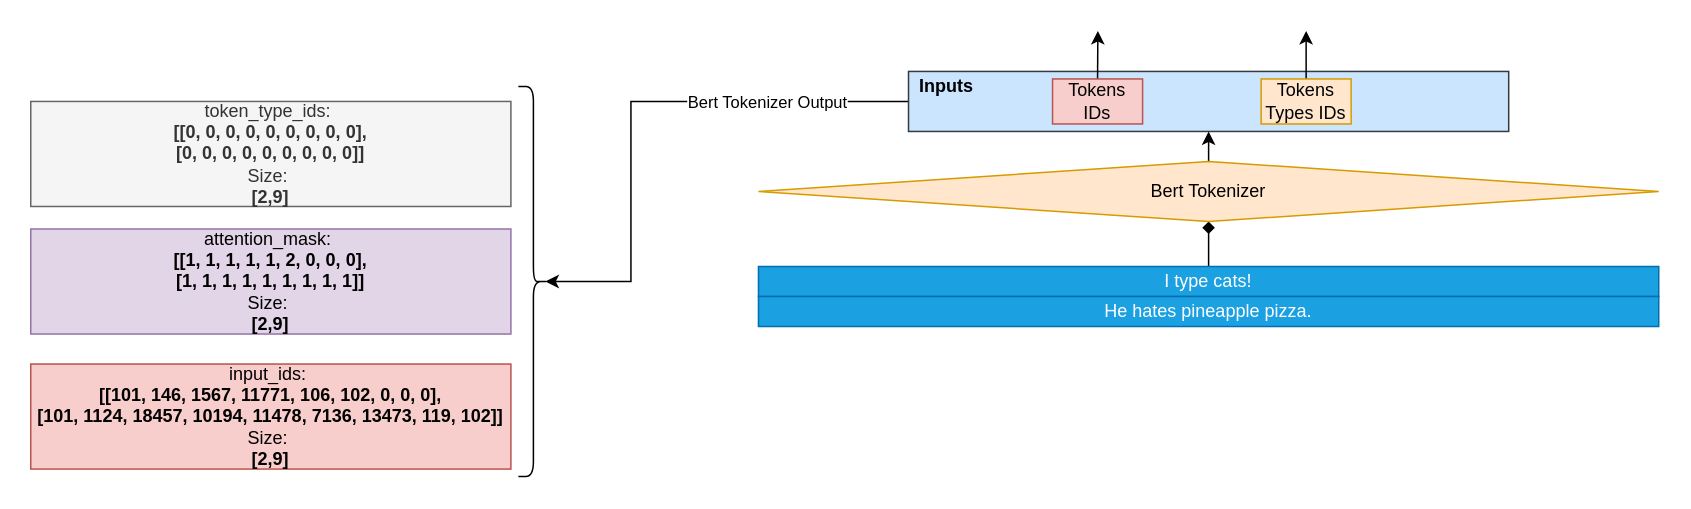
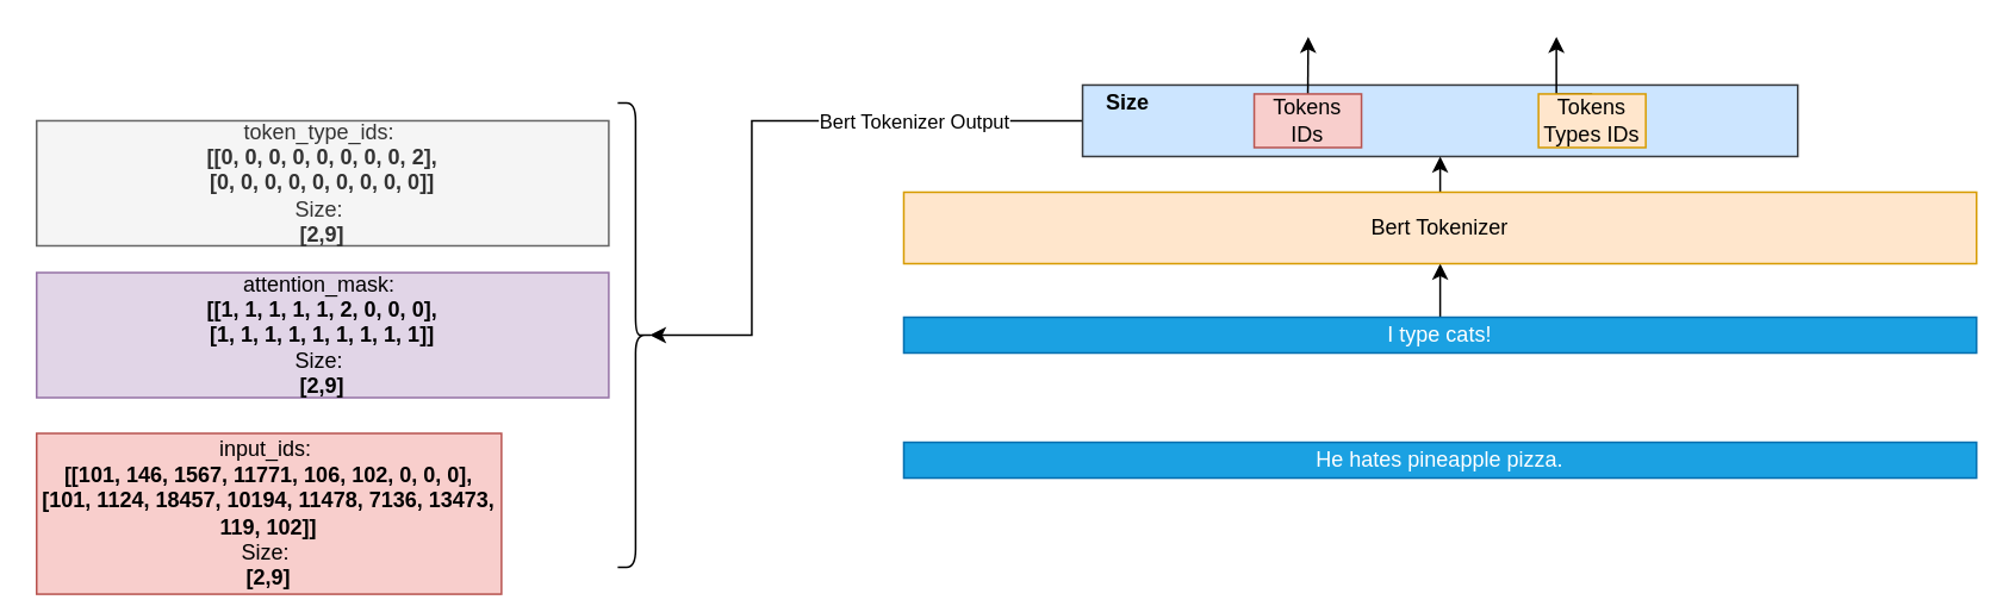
- <mxCell id="17" value="&lt;b&gt;Inputs&lt;/b&gt;" style="text;html=1;align=center;verticalAlign=middle;resizable=0;points=[];autosize=1;" parent="1" vertex="1"><mxGeometry x="605" y="47" width="50" height="20" as="geometry" /></mxCell>
+ <mxCell id="17" value="&lt;b&gt;Size&lt;/b&gt;" style="text;html=1;align=center;verticalAlign=middle;resizable=0;points=[];autosize=1;" parent="1" vertex="1"><mxGeometry x="605" y="47" width="50" height="20" as="geometry" /></mxCell>
- <mxCell id="11" value="Tokens Types IDs" style="rounded=0;whiteSpace=wrap;html=1;fillColor=#ffe6cc;strokeColor=#d79b00;" parent="1" vertex="1"><mxGeometry x="840" y="52" width="60" height="30" as="geometry" /></mxCell>
+ <mxCell id="11" value="Tokens Types IDs" style="rounded=0;whiteSpace=wrap;html=1;fillColor=#ffe6cc;strokeColor=#d79b00;" parent="1" vertex="1"><mxGeometry x="860" y="52" width="60" height="30" as="geometry" /></mxCell>
- <mxCell id="12" value="&lt;span&gt;token_type_ids:&amp;nbsp;&lt;/span&gt;&lt;br&gt;&lt;b&gt;[[0, 0, 0, 0, 0, 0, 0, 0, 0], &lt;br&gt;[0, 0, 0, 0, 0, 0, 0, 0, 0]]&lt;/b&gt;&lt;br&gt;&lt;div&gt;&lt;span&gt;Size:&amp;nbsp;&lt;/span&gt;&lt;/div&gt;&lt;div&gt;&lt;b&gt;[2,9]&lt;/b&gt;&lt;/div&gt;" style="rounded=0;whiteSpace=wrap;html=1;fillColor=#f5f5f5;align=center;verticalAlign=middle;textDirection=ltr;strokeColor=#666666;fontColor=#333333;" parent="1" vertex="1"><mxGeometry x="20" y="67" width="320" height="70" as="geometry" /></mxCell>
+ <mxCell id="12" value="&lt;span&gt;token_type_ids:&amp;nbsp;&lt;/span&gt;&lt;br&gt;&lt;b&gt;[[0, 0, 0, 0, 0, 0, 0, 0, 2], &lt;br&gt;[0, 0, 0, 0, 0, 0, 0, 0, 0]]&lt;/b&gt;&lt;br&gt;&lt;div&gt;&lt;span&gt;Size:&amp;nbsp;&lt;/span&gt;&lt;/div&gt;&lt;div&gt;&lt;b&gt;[2,9]&lt;/b&gt;&lt;/div&gt;" style="rounded=0;whiteSpace=wrap;html=1;fillColor=#f5f5f5;align=center;verticalAlign=middle;textDirection=ltr;strokeColor=#666666;fontColor=#333333;" parent="1" vertex="1"><mxGeometry x="20" y="67" width="320" height="70" as="geometry" /></mxCell>
- <mxCell id="8" value="Bert Tokenizer" style="rhombus;whiteSpace=wrap;html=1;fillColor=#ffe6cc;strokeColor=#d79b00;" parent="1" vertex="1"><mxGeometry x="505" y="107" width="600" height="40" as="geometry" /></mxCell>
+ <mxCell id="8" value="Bert Tokenizer" style="rounded=0;whiteSpace=wrap;html=1;fillColor=#ffe6cc;strokeColor=#d79b00;" parent="1" vertex="1"><mxGeometry x="505" y="107" width="600" height="40" as="geometry" /></mxCell>
- <mxCell id="5" style="edgeStyle=orthogonalEdgeStyle;rounded=0;orthogonalLoop=1;jettySize=auto;html=1;exitX=0.5;exitY=0;exitDx=0;exitDy=0;entryX=0.5;entryY=1;entryDx=0;entryDy=0;endArrow=diamond;" parent="1" source="6" target="8" edge="1"><mxGeometry relative="1" as="geometry" /></mxCell>
+ <mxCell id="5" style="edgeStyle=orthogonalEdgeStyle;rounded=0;orthogonalLoop=1;jettySize=auto;html=1;exitX=0.5;exitY=0;exitDx=0;exitDy=0;entryX=0.5;entryY=1;entryDx=0;entryDy=0;" parent="1" source="6" target="8" edge="1"><mxGeometry relative="1" as="geometry" /></mxCell>
- <mxCell id="9" value="He hates pineapple pizza." style="rounded=0;whiteSpace=wrap;html=1;fillColor=#1ba1e2;strokeColor=#006EAF;fontColor=#ffffff;" parent="1" vertex="1"><mxGeometry x="505" y="197" width="600" height="20" as="geometry" /></mxCell>
+ <mxCell id="9" value="He hates pineapple pizza." style="rounded=0;whiteSpace=wrap;html=1;fillColor=#1ba1e2;strokeColor=#006EAF;fontColor=#ffffff;" parent="1" vertex="1"><mxGeometry x="505" y="247" width="600" height="20" as="geometry" /></mxCell>
- <mxCell id="16" value="&lt;span&gt;input_ids:&amp;nbsp;&lt;/span&gt;&lt;br&gt;&lt;b&gt;[[101, 146, 1567, 11771, 106, 102, 0, 0, 0],&lt;br&gt;[101, 1124, 18457, 10194, 11478, 7136, 13473, 119, 102]]&lt;/b&gt;&lt;br&gt;&lt;div&gt;&lt;span&gt;Size:&amp;nbsp;&lt;/span&gt;&lt;/div&gt;&lt;div&gt;&lt;b&gt;[2,9]&lt;/b&gt;&lt;/div&gt;" style="rounded=0;whiteSpace=wrap;html=1;fillColor=#f8cecc;align=center;verticalAlign=middle;textDirection=ltr;strokeColor=#b85450;" parent="1" vertex="1"><mxGeometry x="20" y="242" width="320" height="70" as="geometry" /></mxCell>
+ <mxCell id="16" value="&lt;span&gt;input_ids:&amp;nbsp;&lt;/span&gt;&lt;br&gt;&lt;b&gt;[[101, 146, 1567, 11771, 106, 102, 0, 0, 0],&lt;br&gt;[101, 1124, 18457, 10194, 11478, 7136, 13473, 119, 102]]&lt;/b&gt;&lt;br&gt;&lt;div&gt;&lt;span&gt;Size:&amp;nbsp;&lt;/span&gt;&lt;/div&gt;&lt;div&gt;&lt;b&gt;[2,9]&lt;/b&gt;&lt;/div&gt;" style="rounded=0;whiteSpace=wrap;html=1;fillColor=#f8cecc;align=center;verticalAlign=middle;textDirection=ltr;strokeColor=#b85450;" parent="1" vertex="1"><mxGeometry x="20" y="242" width="260" height="90" as="geometry" /></mxCell>
